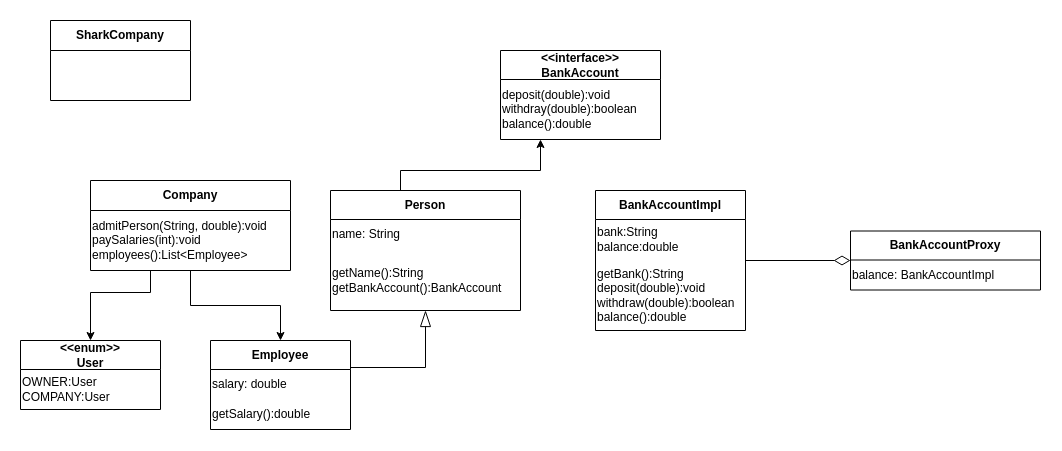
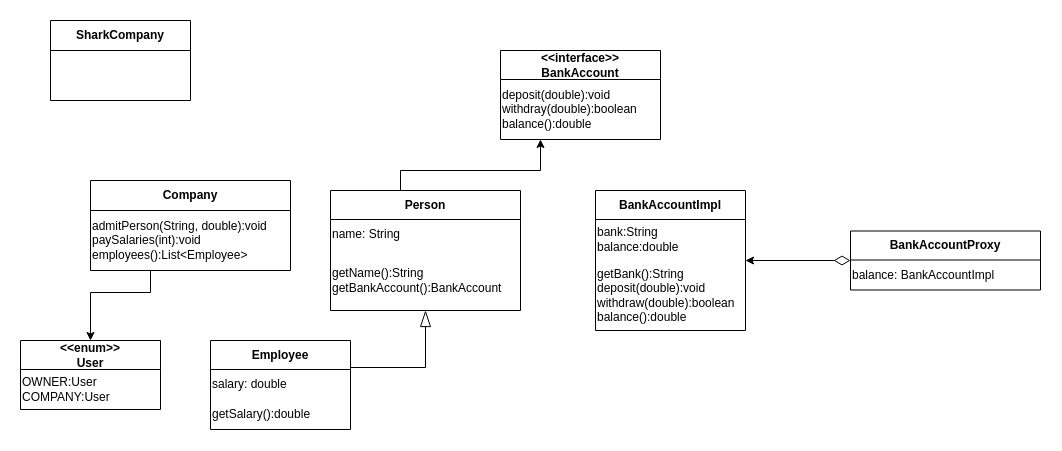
- <mxCell id="7" style="edgeStyle=orthogonalEdgeStyle;rounded=0;orthogonalLoop=1;jettySize=auto;html=1;entryX=1;entryY=0.5;entryDx=0;entryDy=0;startArrow=diamondThin;startFill=0;startSize=14;endArrow=none;" parent="1" source="8" target="4" edge="1"><mxGeometry relative="1" as="geometry" /></mxCell>
+ <mxCell id="7" style="edgeStyle=orthogonalEdgeStyle;rounded=0;orthogonalLoop=1;jettySize=auto;html=1;entryX=1;entryY=0.5;entryDx=0;entryDy=0;startArrow=diamondThin;startFill=0;startSize=14;" parent="1" source="8" target="4" edge="1"><mxGeometry relative="1" as="geometry" /></mxCell>
- <mxCell id="18" style="edgeStyle=orthogonalEdgeStyle;rounded=0;orthogonalLoop=1;jettySize=auto;html=1;entryX=0.5;entryY=0;entryDx=0;entryDy=0;" parent="1" source="20" target="15" edge="1"><mxGeometry relative="1" as="geometry" /></mxCell>
